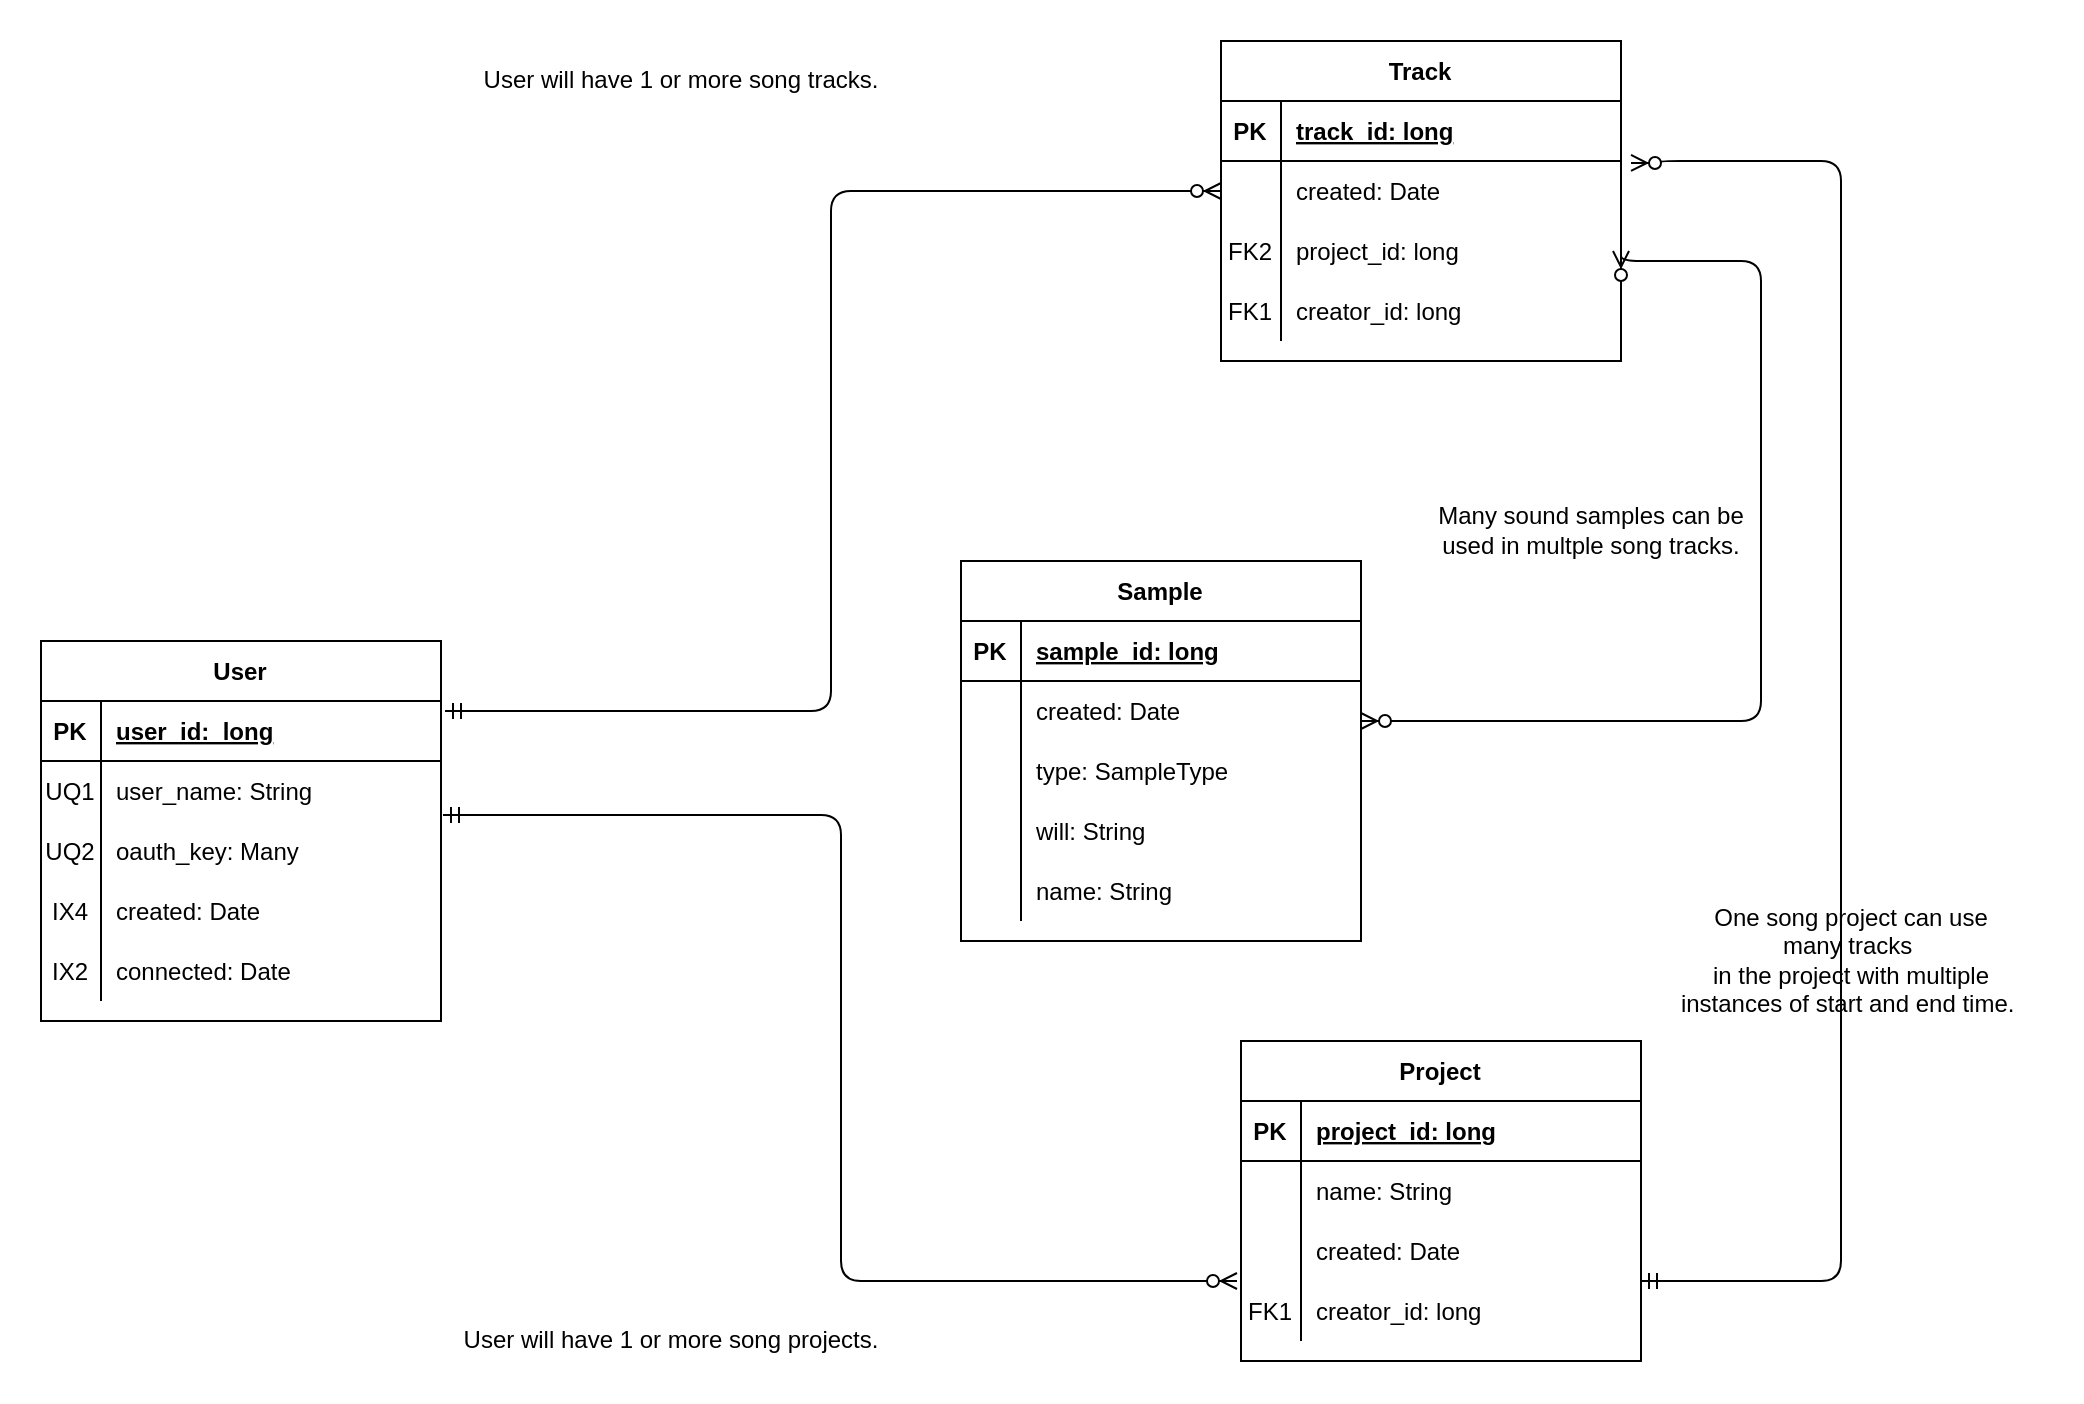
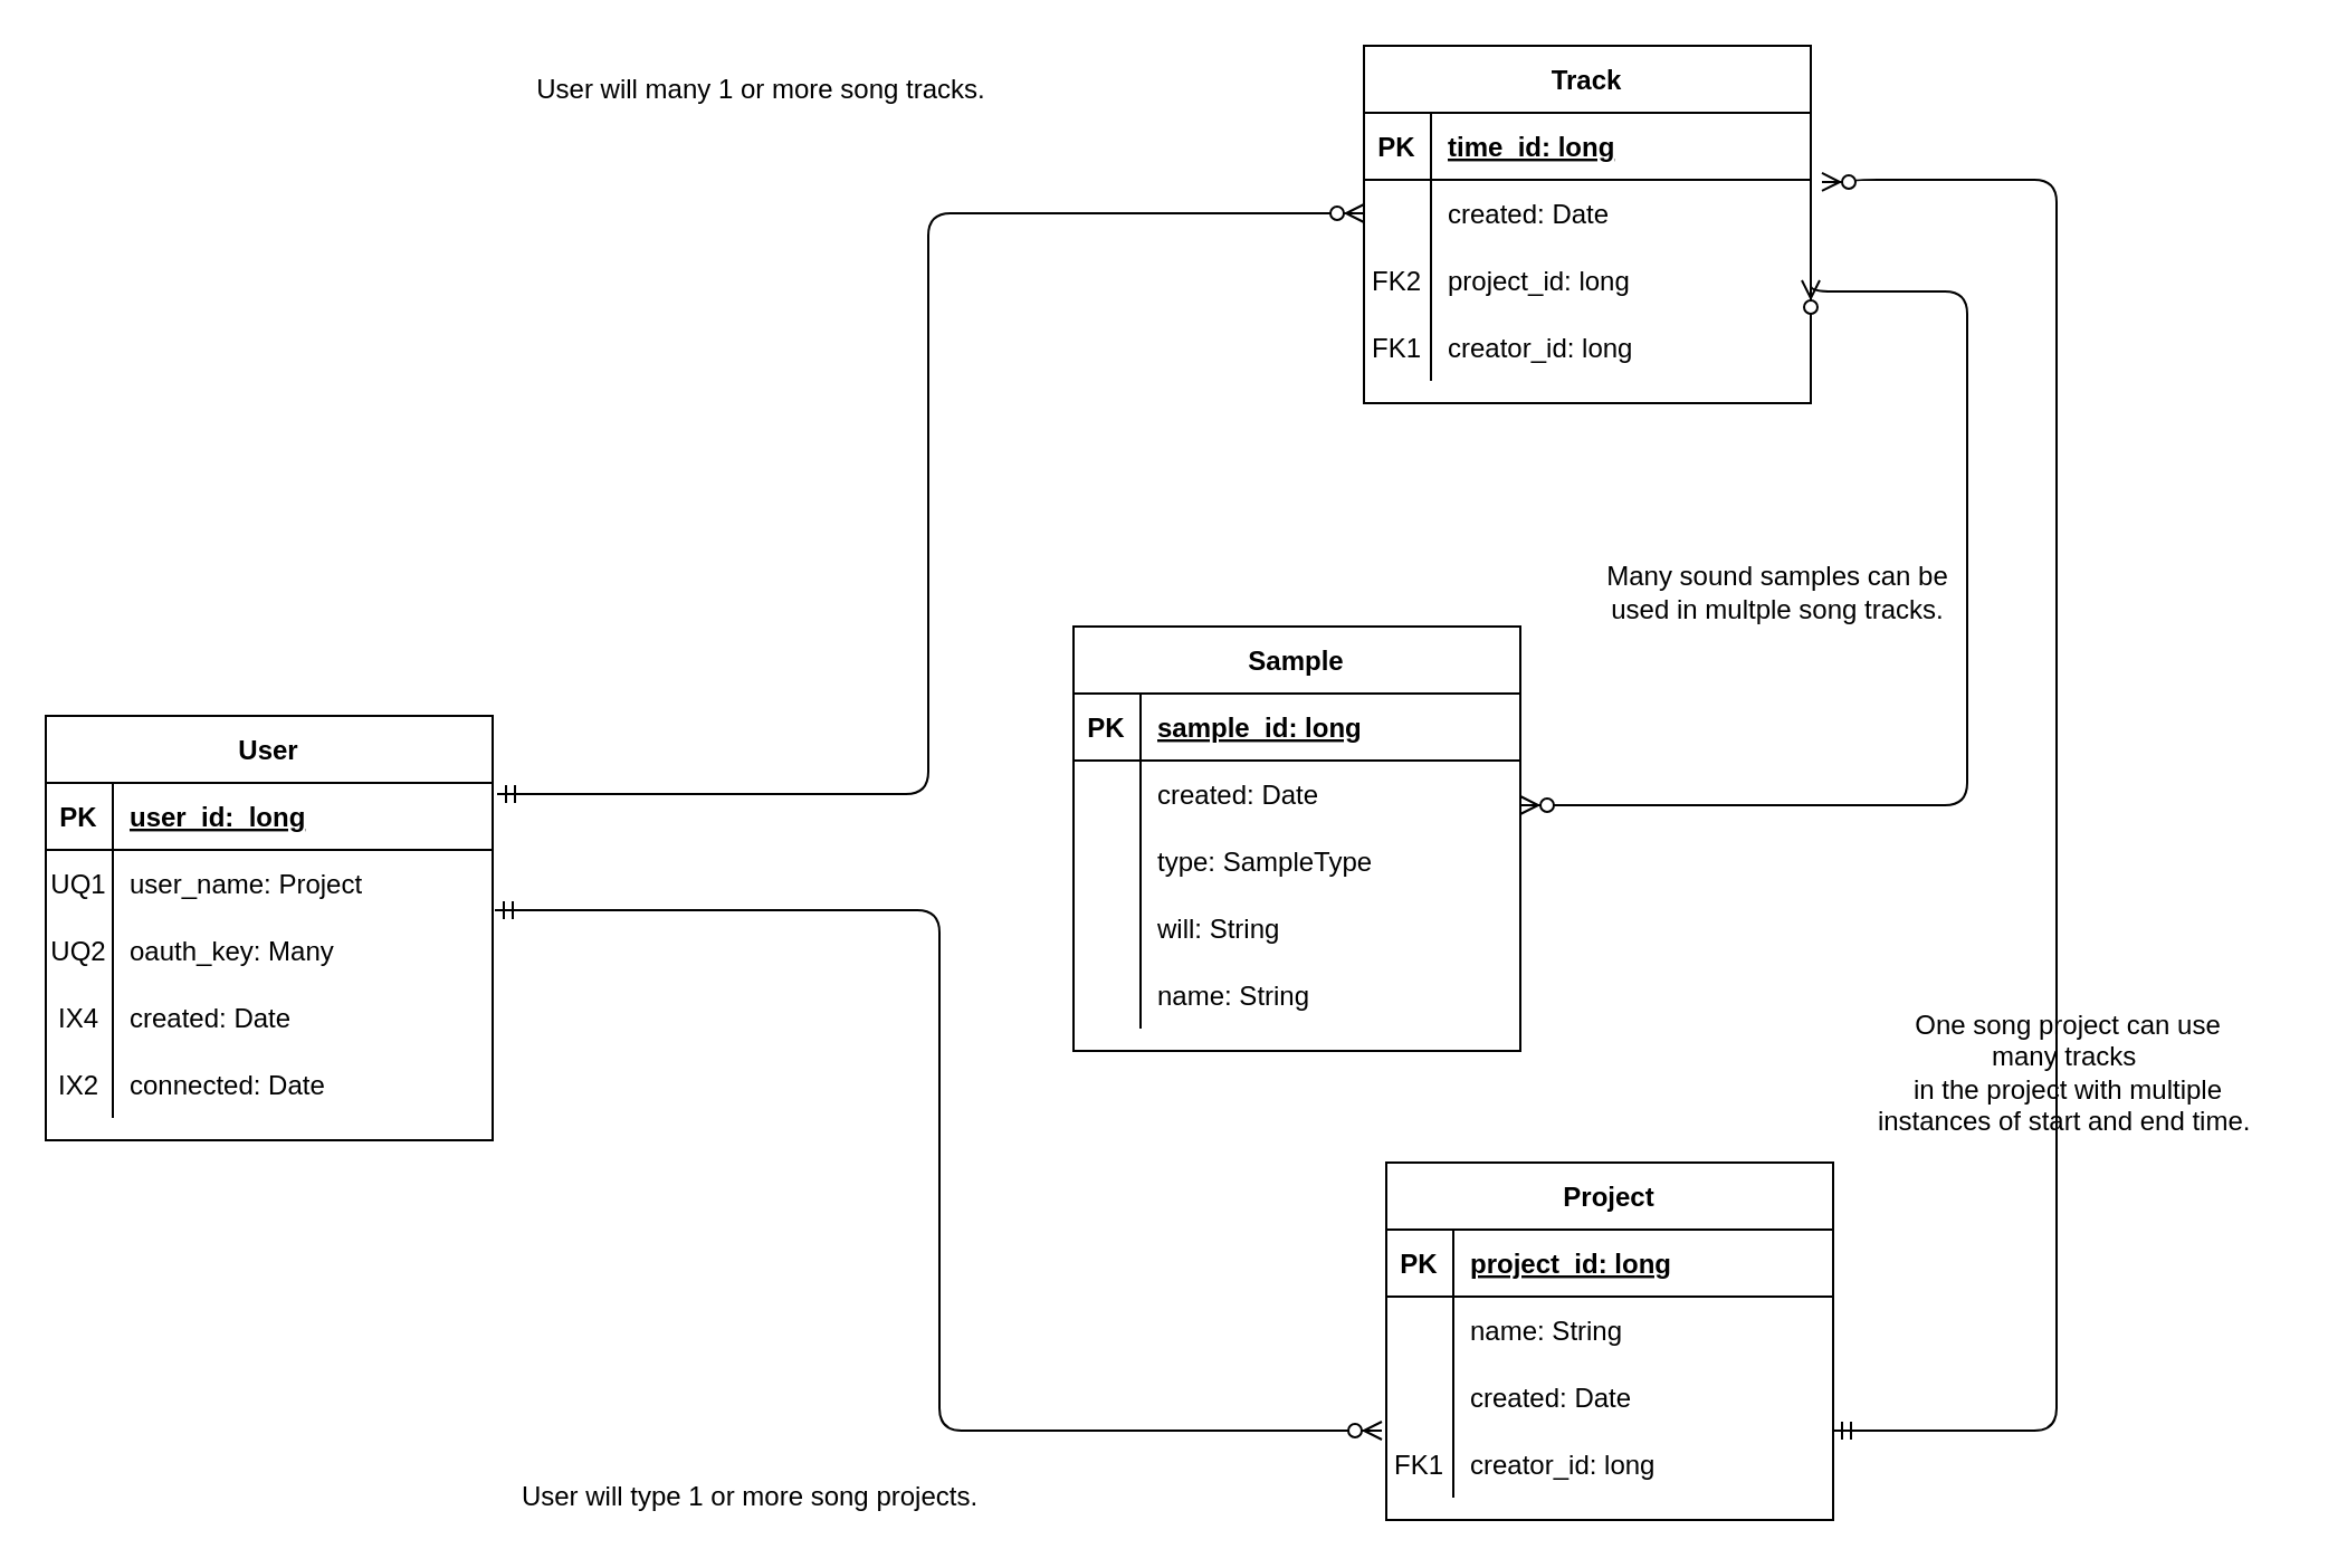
- <mxCell id="67" value="User will have 1 or more song tracks." style="text;html=1;align=center;verticalAlign=middle;resizable=0;points=[];autosize=1;strokeColor=none;" parent="1" vertex="1"><mxGeometry x="235" y="30" width="210" height="20" as="geometry" /></mxCell>
+ <mxCell id="67" value="User will many 1 or more song tracks." style="text;html=1;align=center;verticalAlign=middle;resizable=0;points=[];autosize=1;strokeColor=none;" parent="1" vertex="1"><mxGeometry x="235" y="30" width="210" height="20" as="geometry" /></mxCell>
- <mxCell id="21" value="track_id: long" style="shape=partialRectangle;overflow=hidden;connectable=0;fillColor=none;top=0;left=0;bottom=0;right=0;align=left;spacingLeft=6;fontStyle=5;" parent="19" vertex="1"><mxGeometry x="30" width="170" height="30" as="geometry" /></mxCell>
+ <mxCell id="21" value="time_id: long" style="shape=partialRectangle;overflow=hidden;connectable=0;fillColor=none;top=0;left=0;bottom=0;right=0;align=left;spacingLeft=6;fontStyle=5;" parent="19" vertex="1"><mxGeometry x="30" width="170" height="30" as="geometry" /></mxCell>
- <mxCell id="37" value="user_name: String" style="shape=partialRectangle;overflow=hidden;connectable=0;fillColor=none;top=0;left=0;bottom=0;right=0;align=left;spacingLeft=6;" parent="35" vertex="1"><mxGeometry x="30" width="170" height="30" as="geometry" /></mxCell>
+ <mxCell id="37" value="user_name: Project" style="shape=partialRectangle;overflow=hidden;connectable=0;fillColor=none;top=0;left=0;bottom=0;right=0;align=left;spacingLeft=6;" parent="35" vertex="1"><mxGeometry x="30" width="170" height="30" as="geometry" /></mxCell>
- <mxCell id="63" value="User will have 1 or more song projects." style="text;html=1;align=center;verticalAlign=middle;resizable=0;points=[];autosize=1;strokeColor=none;" parent="1" vertex="1"><mxGeometry x="225" y="660" width="220" height="20" as="geometry" /></mxCell>
+ <mxCell id="63" value="User will type 1 or more song projects." style="text;html=1;align=center;verticalAlign=middle;resizable=0;points=[];autosize=1;strokeColor=none;" parent="1" vertex="1"><mxGeometry x="225" y="660" width="220" height="20" as="geometry" /></mxCell>
